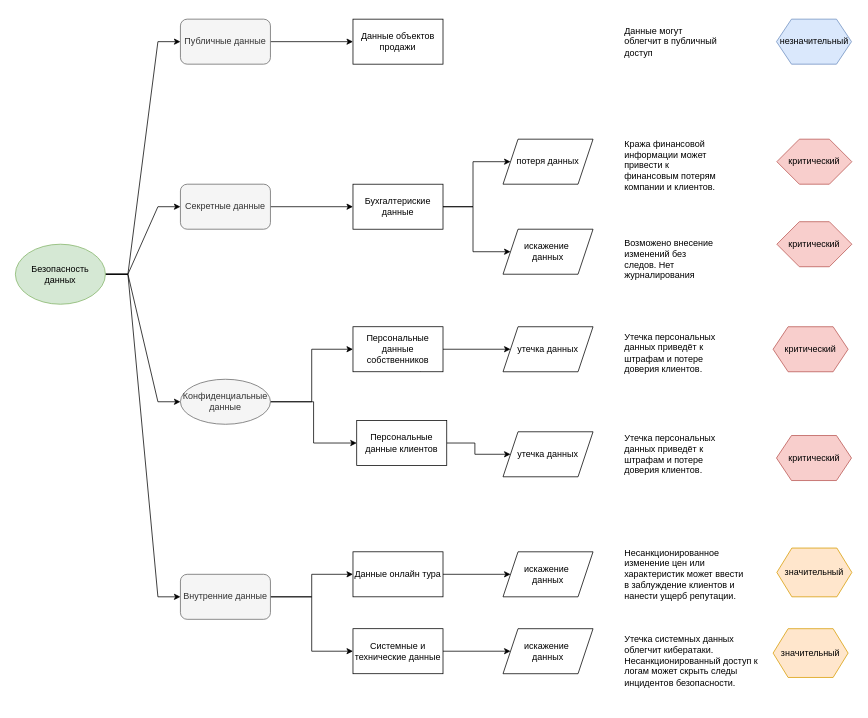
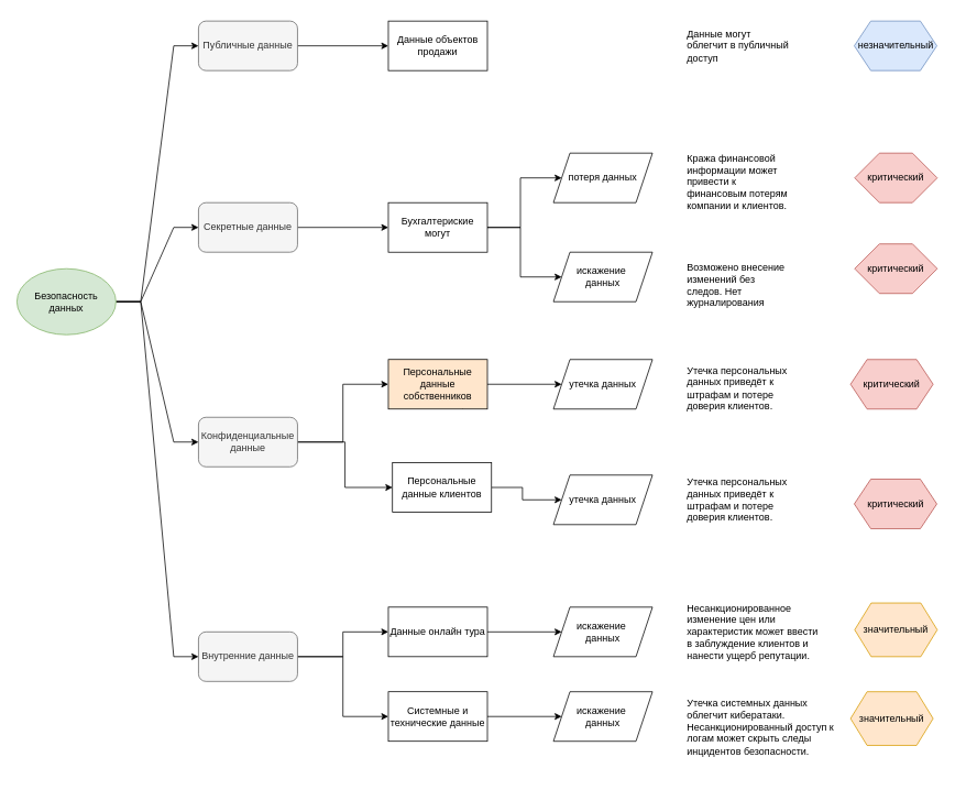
- <mxCell id="35" value="Бухгалтериские данные" style="rounded=0;whiteSpace=wrap;html=1;" parent="1" vertex="1"><mxGeometry x="470" y="245" width="120" height="60" as="geometry" /></mxCell>
+ <mxCell id="35" value="Бухгалтериские могут" style="rounded=0;whiteSpace=wrap;html=1;" parent="1" vertex="1"><mxGeometry x="470" y="245" width="120" height="60" as="geometry" /></mxCell>
- <mxCell id="31" value="Персональные данные собственников" style="rounded=0;whiteSpace=wrap;html=1;" parent="1" vertex="1"><mxGeometry x="470" y="435" width="120" height="60" as="geometry" /></mxCell>
+ <mxCell id="31" value="Персональные данные собственников" style="rounded=0;whiteSpace=wrap;html=1;fillColor=#ffe6cc;" parent="1" vertex="1"><mxGeometry x="470" y="435" width="120" height="60" as="geometry" /></mxCell>
- <mxCell id="14" value="Конфиденциальные данные" style="ellipse;whiteSpace=wrap;html=1;fillColor=#f5f5f5;fontColor=#333333;strokeColor=#666666;" parent="1" vertex="1"><mxGeometry x="240" y="505" width="120" height="60" as="geometry" /></mxCell>
+ <mxCell id="14" value="Конфиденциальные данные" style="rounded=1;whiteSpace=wrap;html=1;fillColor=#f5f5f5;fontColor=#333333;strokeColor=#666666;" parent="1" vertex="1"><mxGeometry x="240" y="505" width="120" height="60" as="geometry" /></mxCell>
